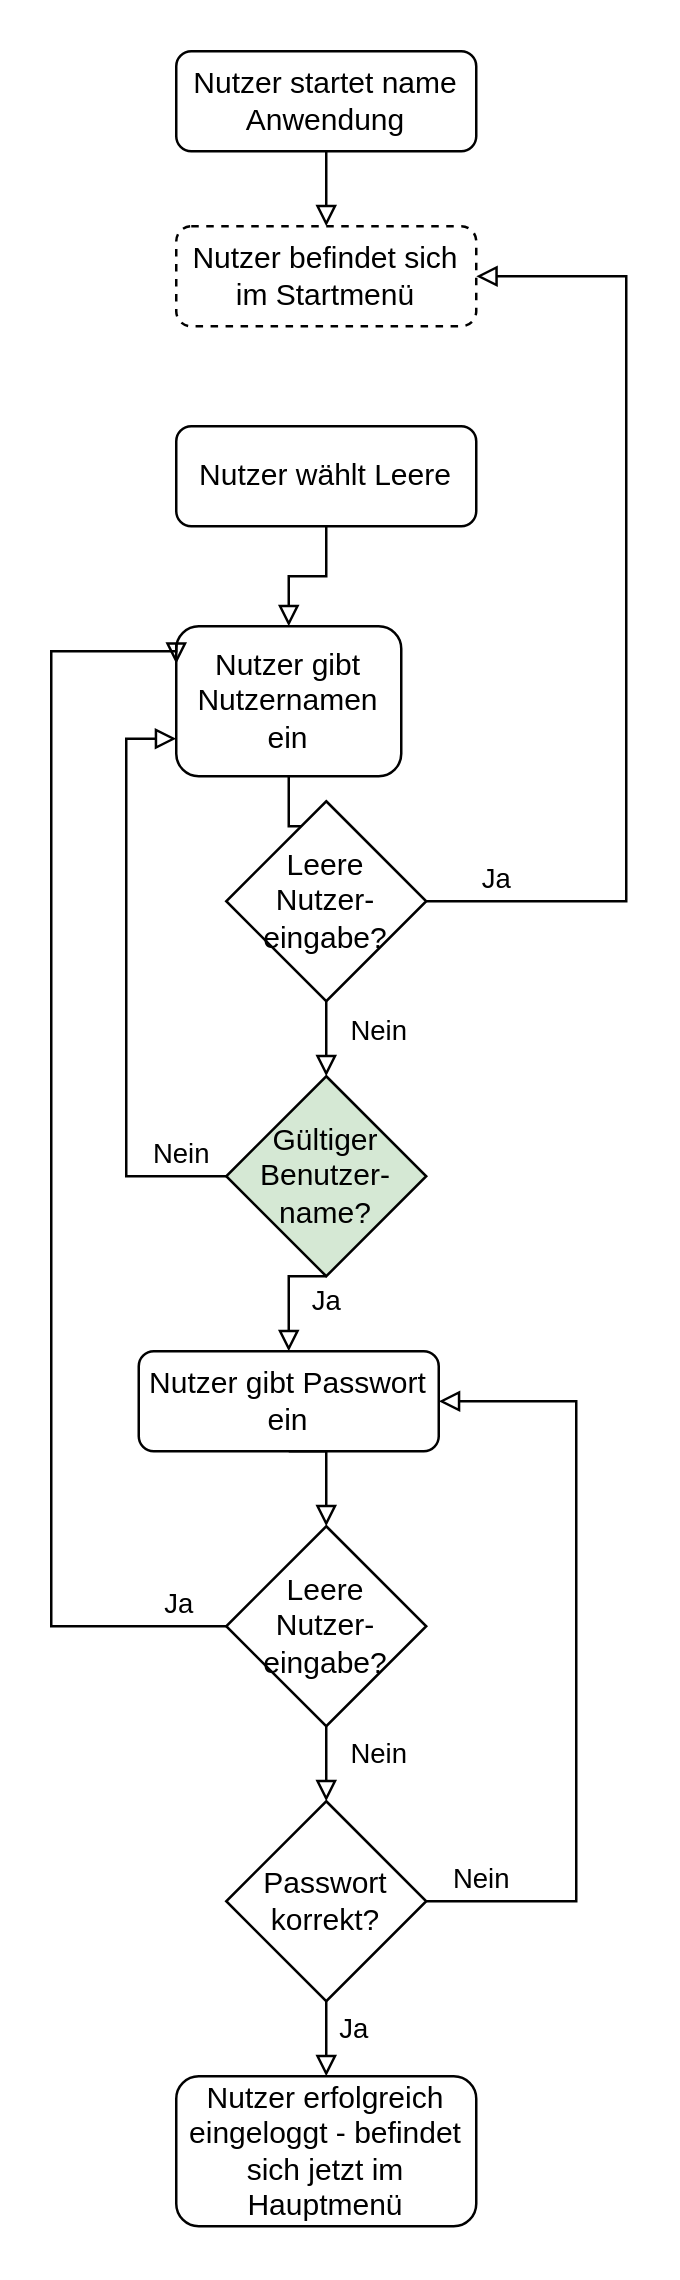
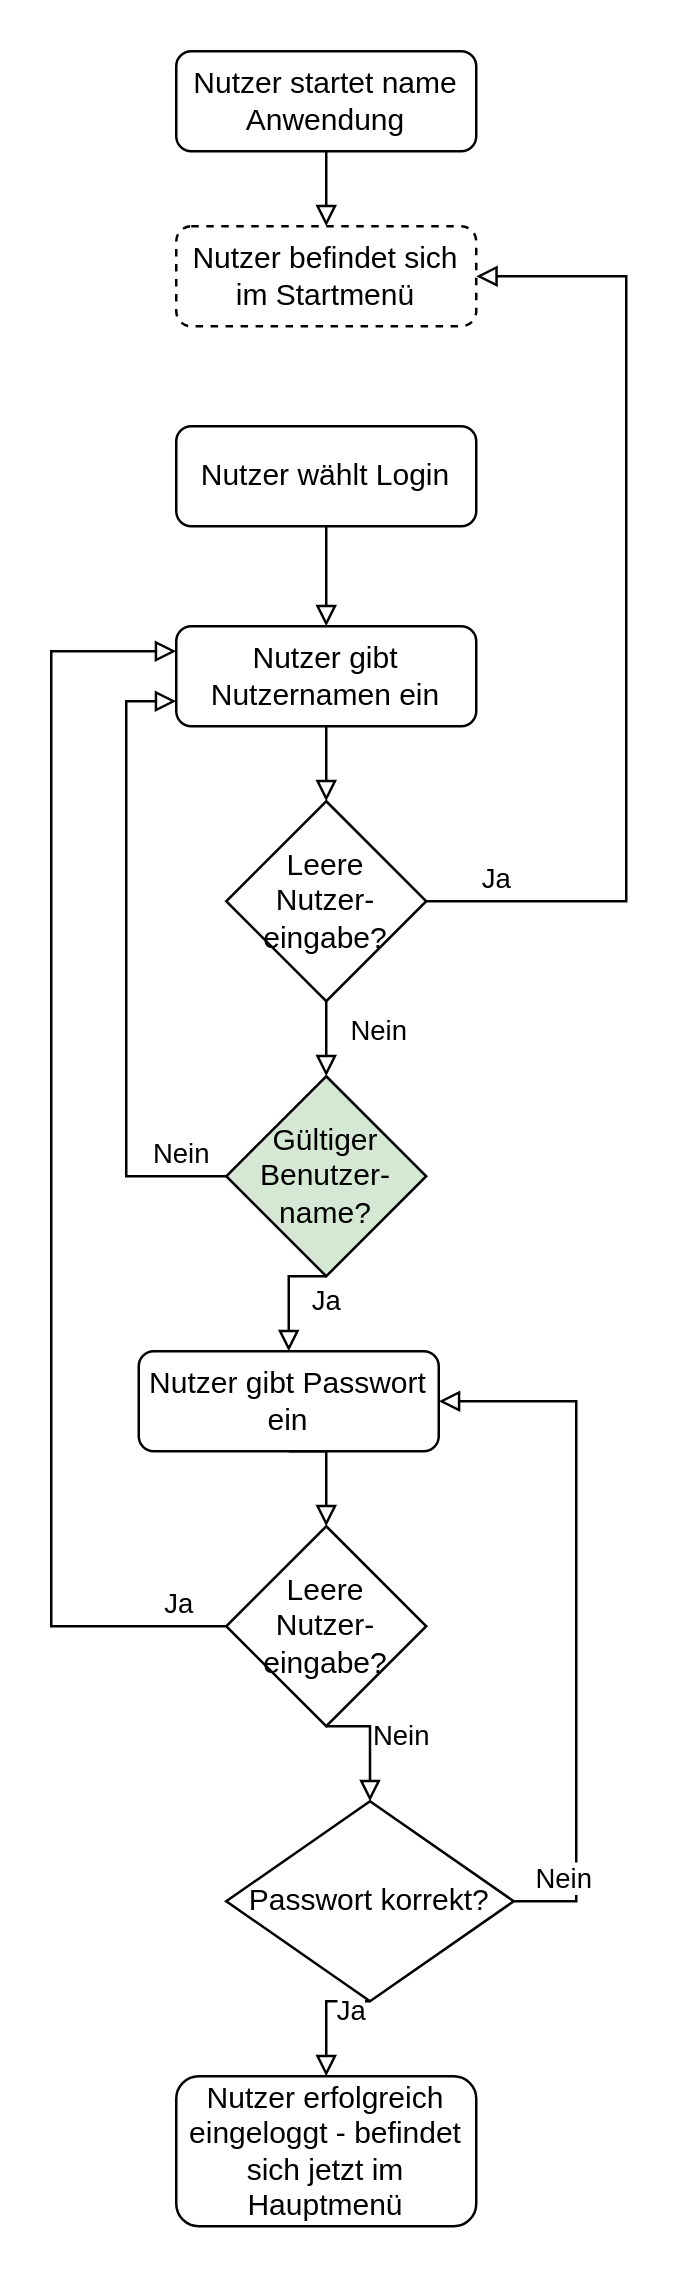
- <mxCell id="4" value="Nutzer wählt Leere" style="rounded=1;whiteSpace=wrap;html=1;fontSize=12;glass=0;strokeWidth=1;shadow=0;" parent="1" vertex="1"><mxGeometry x="70" y="170" width="120" height="40" as="geometry" /></mxCell>
+ <mxCell id="4" value="Nutzer wählt Login" style="rounded=1;whiteSpace=wrap;html=1;fontSize=12;glass=0;strokeWidth=1;shadow=0;" parent="1" vertex="1"><mxGeometry x="70" y="170" width="120" height="40" as="geometry" /></mxCell>
- <mxCell id="6" value="Nutzer gibt Nutzernamen ein" style="rounded=1;whiteSpace=wrap;html=1;fontSize=12;glass=0;strokeWidth=1;shadow=0;" parent="1" vertex="1"><mxGeometry x="70" y="250" width="90" height="60" as="geometry" /></mxCell>
+ <mxCell id="6" value="Nutzer gibt Nutzernamen ein" style="rounded=1;whiteSpace=wrap;html=1;fontSize=12;glass=0;strokeWidth=1;shadow=0;" parent="1" vertex="1"><mxGeometry x="70" y="250" width="120" height="40" as="geometry" /></mxCell>
- <mxCell id="30" value="Passwort korrekt?" style="rhombus;whiteSpace=wrap;html=1;" parent="1" vertex="1"><mxGeometry x="90" y="720" width="80" height="80" as="geometry" /></mxCell>
+ <mxCell id="30" value="Passwort korrekt?" style="rhombus;whiteSpace=wrap;html=1;" parent="1" vertex="1"><mxGeometry x="90" y="720" width="115" height="80" as="geometry" /></mxCell>
